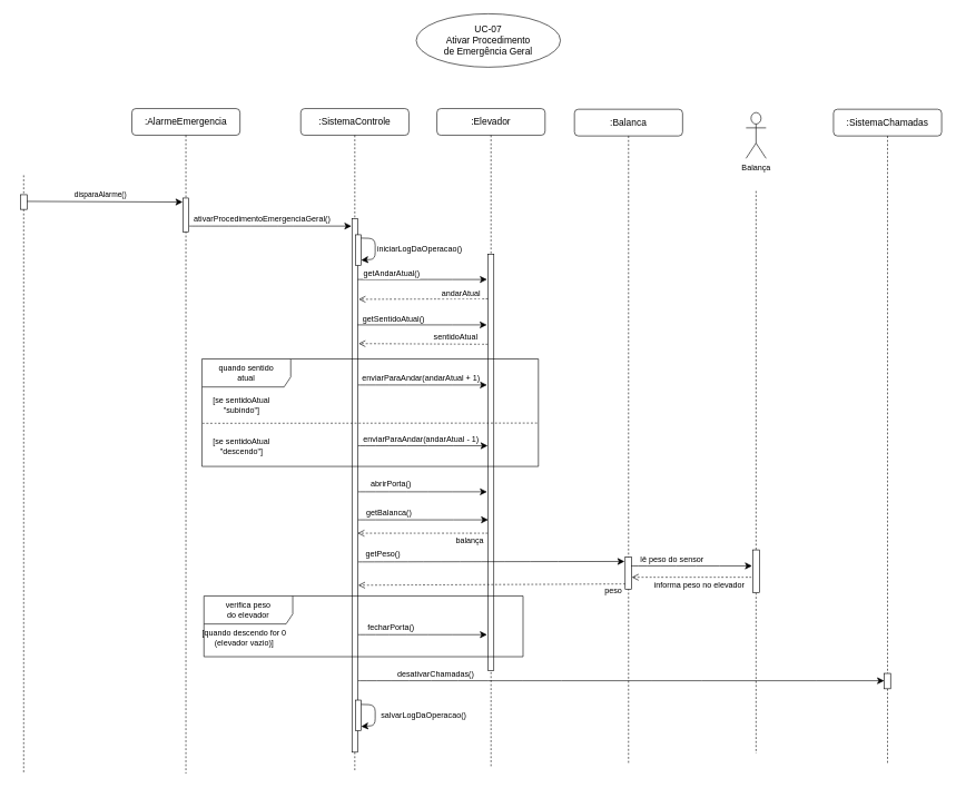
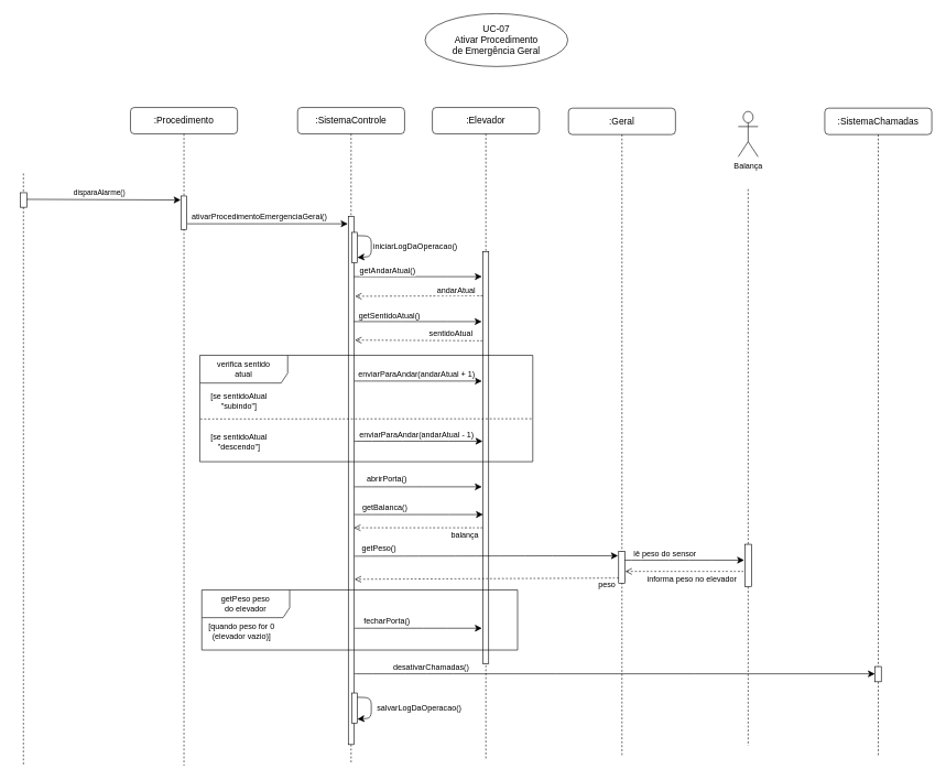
- <mxCell id="2" value="&lt;font style=&quot;font-size: 14px;&quot;&gt;UC-07&lt;/font&gt;&lt;div style=&quot;font-size: 14px;&quot;&gt;Ativar Procedimento&lt;/div&gt;&lt;div style=&quot;font-size: 14px;&quot;&gt;de Emergência Geral&lt;/div&gt;" style="ellipse;whiteSpace=wrap;html=1;" parent="1" vertex="1"><mxGeometry x="623" y="20" width="216" height="80" as="geometry" /></mxCell>
+ <mxCell id="2" value="&lt;font style=&quot;font-size: 14px;&quot;&gt;UC-07&lt;/font&gt;&lt;div style=&quot;font-size: 14px;&quot;&gt;Ativar Procedimento&lt;/div&gt;&lt;div style=&quot;font-size: 14px;&quot;&gt;de Emergência Geral&lt;/div&gt;" style="ellipse;whiteSpace=wrap;html=1;" parent="1" vertex="1"><mxGeometry x="643" y="20" width="216" height="80" as="geometry" /></mxCell>
- <mxCell id="9" value=":AlarmeEmergencia" style="shape=umlLifeline;perimeter=lifelinePerimeter;whiteSpace=wrap;html=1;container=0;collapsible=0;recursiveResize=0;outlineConnect=0;rounded=1;shadow=0;comic=0;labelBackgroundColor=none;strokeWidth=1;fontFamily=Helvetica;fontSize=14;align=center;" parent="1" vertex="1"><mxGeometry x="197" y="162" width="162" height="996" as="geometry" /></mxCell>
+ <mxCell id="9" value=":Procedimento" style="shape=umlLifeline;perimeter=lifelinePerimeter;whiteSpace=wrap;html=1;container=0;collapsible=0;recursiveResize=0;outlineConnect=0;rounded=1;shadow=0;comic=0;labelBackgroundColor=none;strokeWidth=1;fontFamily=Helvetica;fontSize=14;align=center;" parent="1" vertex="1"><mxGeometry x="197" y="162" width="162" height="996" as="geometry" /></mxCell>
- <mxCell id="40" value=":Balanca" style="shape=umlLifeline;perimeter=lifelinePerimeter;whiteSpace=wrap;html=1;container=0;collapsible=0;recursiveResize=0;outlineConnect=0;rounded=1;shadow=0;comic=0;labelBackgroundColor=none;strokeWidth=1;fontFamily=Helvetica;fontSize=14;align=center;" parent="1" vertex="1"><mxGeometry x="860" y="163" width="162" height="982" as="geometry" /></mxCell>
+ <mxCell id="40" value=":Geral" style="shape=umlLifeline;perimeter=lifelinePerimeter;whiteSpace=wrap;html=1;container=0;collapsible=0;recursiveResize=0;outlineConnect=0;rounded=1;shadow=0;comic=0;labelBackgroundColor=none;strokeWidth=1;fontFamily=Helvetica;fontSize=14;align=center;" parent="1" vertex="1"><mxGeometry x="860" y="163" width="162" height="982" as="geometry" /></mxCell>
- <mxCell id="28" value="quando sentido&lt;div&gt;atual&lt;/div&gt;" style="shape=umlFrame;whiteSpace=wrap;html=1;pointerEvents=0;width=133;height=42;" parent="1" vertex="1"><mxGeometry x="302" y="537" width="504" height="161" as="geometry" /></mxCell>
+ <mxCell id="28" value="verifica sentido&lt;div&gt;atual&lt;/div&gt;" style="shape=umlFrame;whiteSpace=wrap;html=1;pointerEvents=0;width=133;height=42;" parent="1" vertex="1"><mxGeometry x="302" y="537" width="504" height="161" as="geometry" /></mxCell>
- <mxCell id="48" value="verifica peso&lt;div&gt;do elevador&lt;/div&gt;" style="shape=umlFrame;whiteSpace=wrap;html=1;pointerEvents=0;width=133;height=42;" parent="1" vertex="1"><mxGeometry x="305" y="892" width="478" height="91" as="geometry" /></mxCell>
+ <mxCell id="48" value="getPeso peso&lt;div&gt;do elevador&lt;/div&gt;" style="shape=umlFrame;whiteSpace=wrap;html=1;pointerEvents=0;width=133;height=42;" parent="1" vertex="1"><mxGeometry x="305" y="892" width="478" height="91" as="geometry" /></mxCell>
- <mxCell id="49" value="[quando descendo for 0&lt;div&gt;&lt;span style=&quot;background-color: initial;&quot;&gt;(elevador vazio)]&lt;/span&gt;&lt;/div&gt;" style="text;html=1;align=center;verticalAlign=middle;resizable=0;points=[];autosize=1;strokeColor=none;fillColor=none;fontSize=12;" parent="1" vertex="1"><mxGeometry x="306" y="933" width="118" height="41" as="geometry" /></mxCell>
+ <mxCell id="49" value="[quando peso for 0&lt;div&gt;&lt;span style=&quot;background-color: initial;&quot;&gt;(elevador vazio)]&lt;/span&gt;&lt;/div&gt;" style="text;html=1;align=center;verticalAlign=middle;resizable=0;points=[];autosize=1;strokeColor=none;fillColor=none;fontSize=12;" parent="1" vertex="1"><mxGeometry x="306" y="933" width="118" height="41" as="geometry" /></mxCell>
